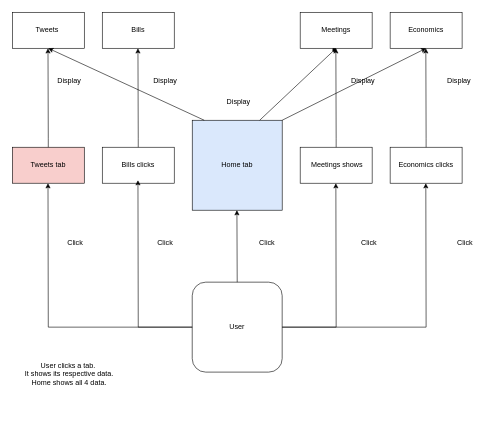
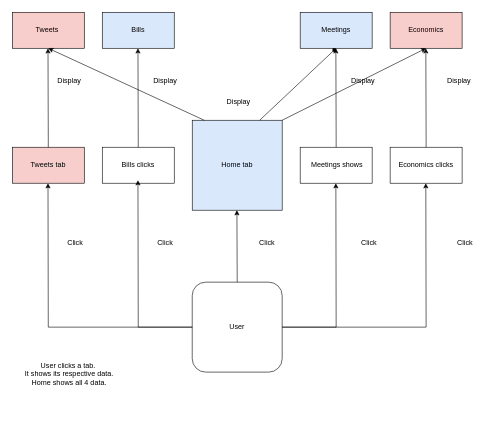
- <mxCell id="14" value="Tweets&amp;nbsp;" style="whiteSpace=wrap;html=1;" vertex="1" parent="1"><mxGeometry x="20" y="20" width="120" height="60" as="geometry" /></mxCell>
+ <mxCell id="14" value="Tweets&amp;nbsp;" style="whiteSpace=wrap;html=1;fillColor=#f8cecc;" vertex="1" parent="1"><mxGeometry x="20" y="20" width="120" height="60" as="geometry" /></mxCell>
- <mxCell id="15" value="Bills" style="whiteSpace=wrap;html=1;" vertex="1" parent="1"><mxGeometry x="170" y="20" width="120" height="60" as="geometry" /></mxCell>
+ <mxCell id="15" value="Bills" style="whiteSpace=wrap;html=1;fillColor=#dae8fc;" vertex="1" parent="1"><mxGeometry x="170" y="20" width="120" height="60" as="geometry" /></mxCell>
- <mxCell id="16" value="Meetings" style="whiteSpace=wrap;html=1;" vertex="1" parent="1"><mxGeometry x="500" y="20" width="120" height="60" as="geometry" /></mxCell>
+ <mxCell id="16" value="Meetings" style="whiteSpace=wrap;html=1;fillColor=#dae8fc;" vertex="1" parent="1"><mxGeometry x="500" y="20" width="120" height="60" as="geometry" /></mxCell>
- <mxCell id="17" value="Economics" style="whiteSpace=wrap;html=1;" vertex="1" parent="1"><mxGeometry x="650" y="20" width="120" height="60" as="geometry" /></mxCell>
+ <mxCell id="17" value="Economics" style="whiteSpace=wrap;html=1;fillColor=#f8cecc;" vertex="1" parent="1"><mxGeometry x="650" y="20" width="120" height="60" as="geometry" /></mxCell>
